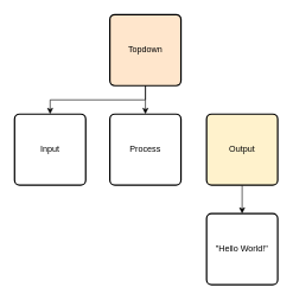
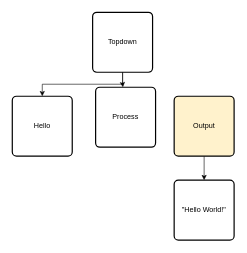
- <mxCell id="3" value="Topdown" style="rounded=1;whiteSpace=wrap;html=1;absoluteArcSize=1;arcSize=14;strokeWidth=2;fillColor=#ffe6cc;" vertex="1" parent="1"><mxGeometry x="154" y="20" width="100" height="100" as="geometry" /></mxCell>
+ <mxCell id="3" value="Topdown" style="rounded=1;whiteSpace=wrap;html=1;absoluteArcSize=1;arcSize=14;strokeWidth=2;" vertex="1" parent="1"><mxGeometry x="154" y="20" width="100" height="100" as="geometry" /></mxCell>
- <mxCell id="9" value="Input" style="rounded=1;whiteSpace=wrap;html=1;absoluteArcSize=1;arcSize=14;strokeWidth=2;" vertex="1" parent="1"><mxGeometry x="20" y="160" width="100" height="100" as="geometry" /></mxCell>
+ <mxCell id="9" value="Hello" style="rounded=1;whiteSpace=wrap;html=1;absoluteArcSize=1;arcSize=14;strokeWidth=2;" vertex="1" parent="1"><mxGeometry x="20" y="160" width="100" height="100" as="geometry" /></mxCell>
- <mxCell id="8" value="Process" style="rounded=1;whiteSpace=wrap;html=1;absoluteArcSize=1;arcSize=14;strokeWidth=2;" vertex="1" parent="1"><mxGeometry x="154" y="160" width="100" height="100" as="geometry" /></mxCell>
+ <mxCell id="8" value="Process" style="rounded=1;whiteSpace=wrap;html=1;absoluteArcSize=1;arcSize=14;strokeWidth=2;" vertex="1" parent="1"><mxGeometry x="159" y="145" width="100" height="100" as="geometry" /></mxCell>
